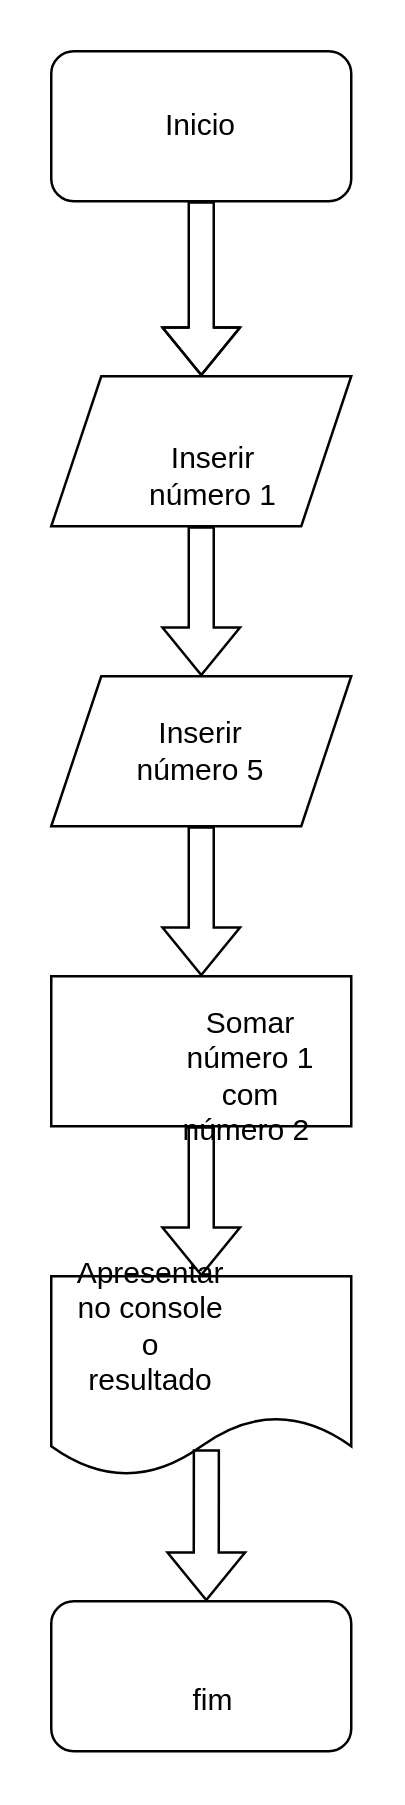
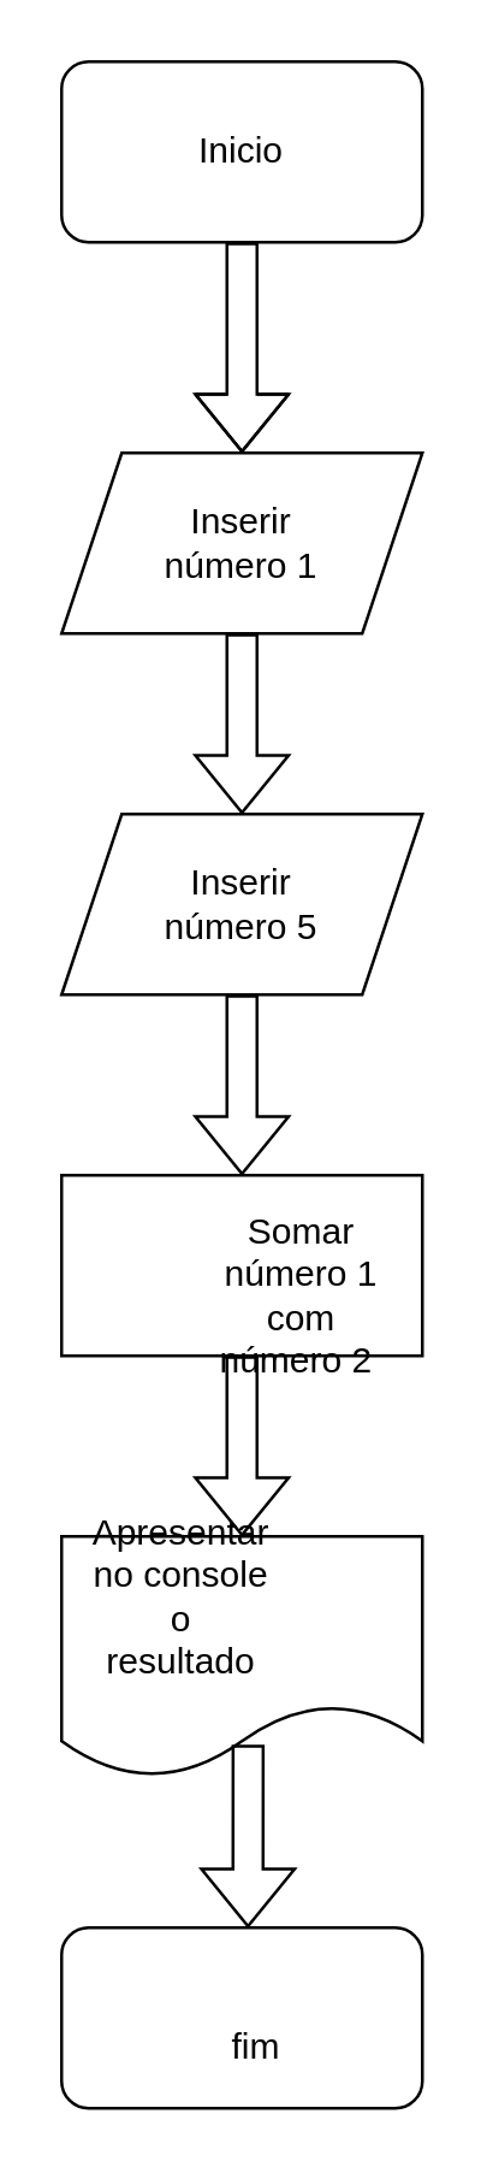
- <mxCell id="9" value="Inserir número 1" style="text;html=1;align=center;verticalAlign=middle;whiteSpace=wrap;rounded=0;" vertex="1" parent="1"><mxGeometry x="55" y="175" width="60" height="30" as="geometry" /></mxCell>
+ <mxCell id="9" value="Inserir número 1" style="text;html=1;align=center;verticalAlign=middle;whiteSpace=wrap;rounded=0;" vertex="1" parent="1"><mxGeometry x="50" y="165" width="60" height="30" as="geometry" /></mxCell>
